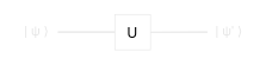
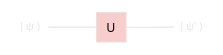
- <mxCell id="2" value="&lt;font style=&quot;font-size: 20px;&quot;&gt;U&lt;/font&gt;" style="rounded=0;whiteSpace=wrap;html=1;strokeColor=#E6E6E6;" parent="1" vertex="1"><mxGeometry x="160" y="20" width="50" height="50" as="geometry" /></mxCell>
+ <mxCell id="2" value="&lt;font style=&quot;font-size: 20px;&quot;&gt;U&lt;/font&gt;" style="rounded=0;whiteSpace=wrap;html=1;strokeColor=#E6E6E6;fillColor=#f8cecc;" parent="1" vertex="1"><mxGeometry x="160" y="20" width="50" height="50" as="geometry" /></mxCell>
